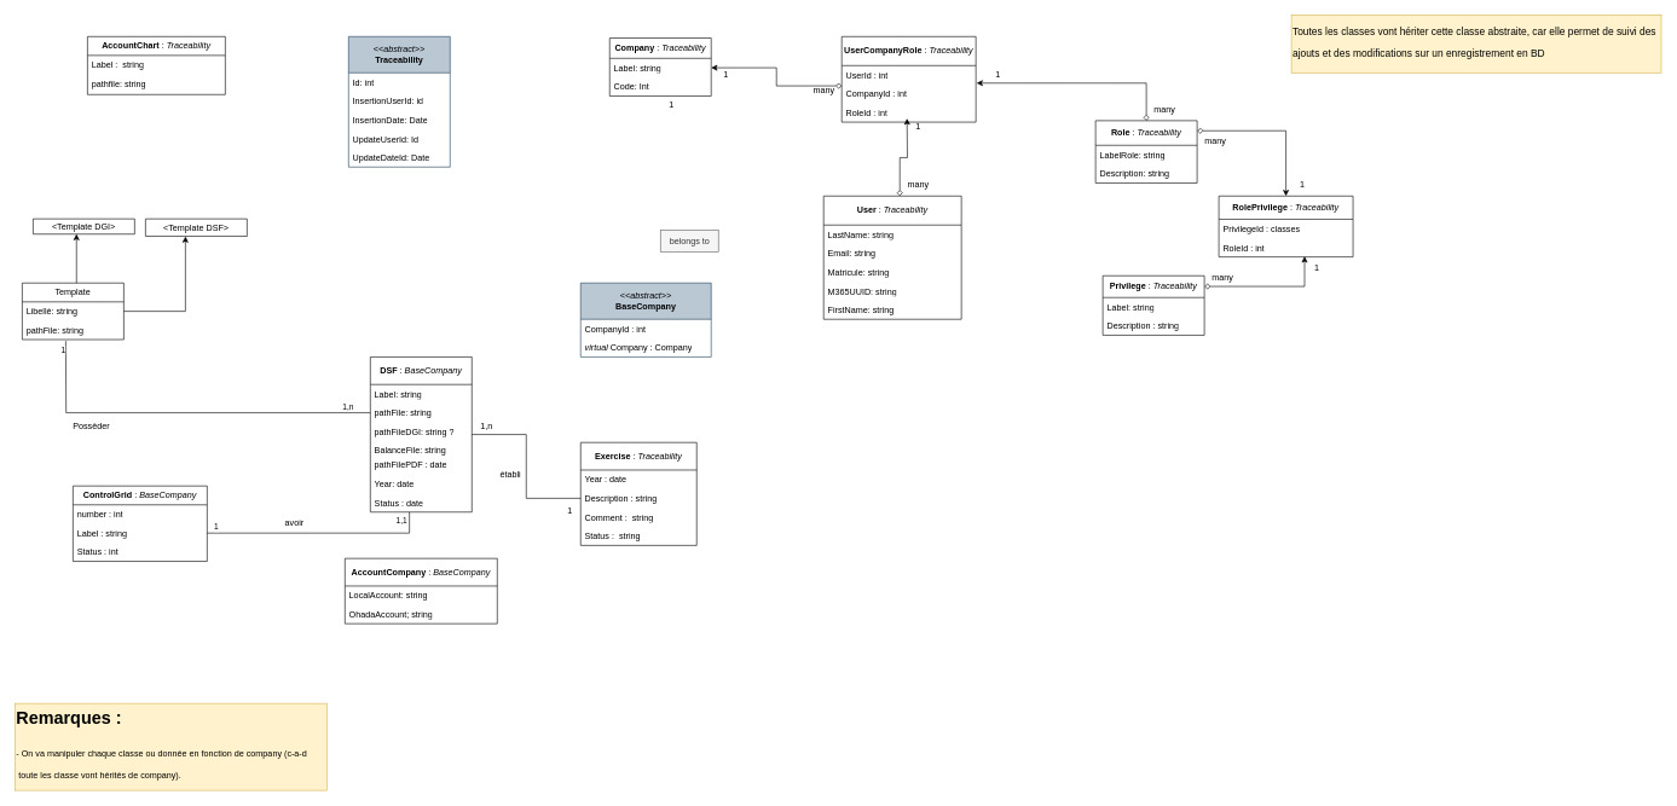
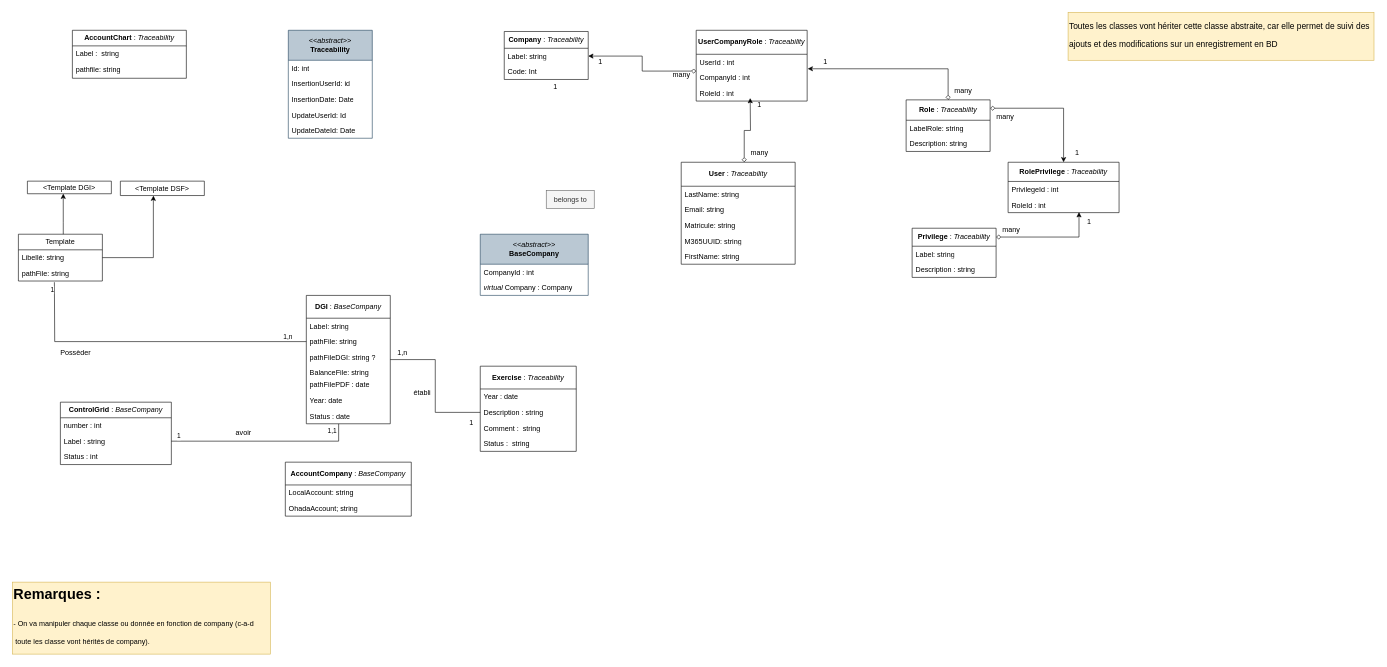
- <mxCell id="78" value="PrivilegeId : classes" style="text;strokeColor=none;fillColor=none;align=left;verticalAlign=top;spacingLeft=4;spacingRight=4;overflow=hidden;rotatable=0;points=[[0,0.5],[1,0.5]];portConstraint=eastwest;whiteSpace=wrap;html=1;" vertex="1" parent="77"><mxGeometry y="32" width="185" height="26" as="geometry" /></mxCell>
+ <mxCell id="78" value="PrivilegeId : int" style="text;strokeColor=none;fillColor=none;align=left;verticalAlign=top;spacingLeft=4;spacingRight=4;overflow=hidden;rotatable=0;points=[[0,0.5],[1,0.5]];portConstraint=eastwest;whiteSpace=wrap;html=1;" vertex="1" parent="77"><mxGeometry y="32" width="185" height="26" as="geometry" /></mxCell>
- <mxCell id="18" value="&lt;b&gt;DSF &lt;/b&gt;: &lt;i&gt;BaseCompany&lt;/i&gt;" style="swimlane;fontStyle=0;childLayout=stackLayout;horizontal=1;startSize=38;fillColor=none;horizontalStack=0;resizeParent=1;resizeParentMax=0;resizeLast=0;collapsible=1;marginBottom=0;whiteSpace=wrap;html=1;" vertex="1" parent="1"><mxGeometry x="510" y="492" width="140" height="214" as="geometry" /></mxCell>
+ <mxCell id="18" value="&lt;b&gt;DGI &lt;/b&gt;: &lt;i&gt;BaseCompany&lt;/i&gt;" style="swimlane;fontStyle=0;childLayout=stackLayout;horizontal=1;startSize=38;fillColor=none;horizontalStack=0;resizeParent=1;resizeParentMax=0;resizeLast=0;collapsible=1;marginBottom=0;whiteSpace=wrap;html=1;" vertex="1" parent="1"><mxGeometry x="510" y="492" width="140" height="214" as="geometry" /></mxCell>
